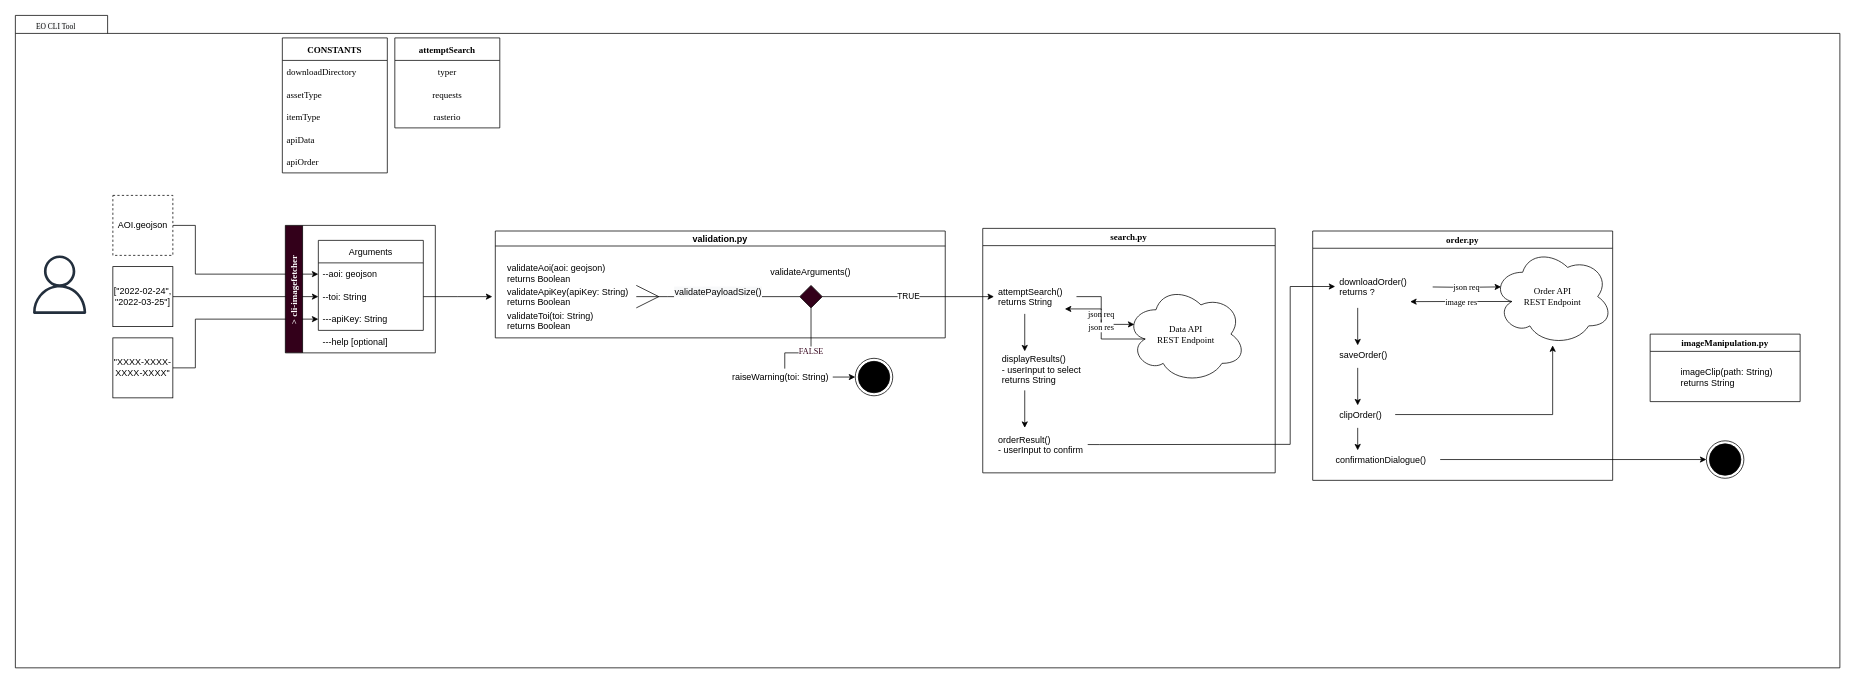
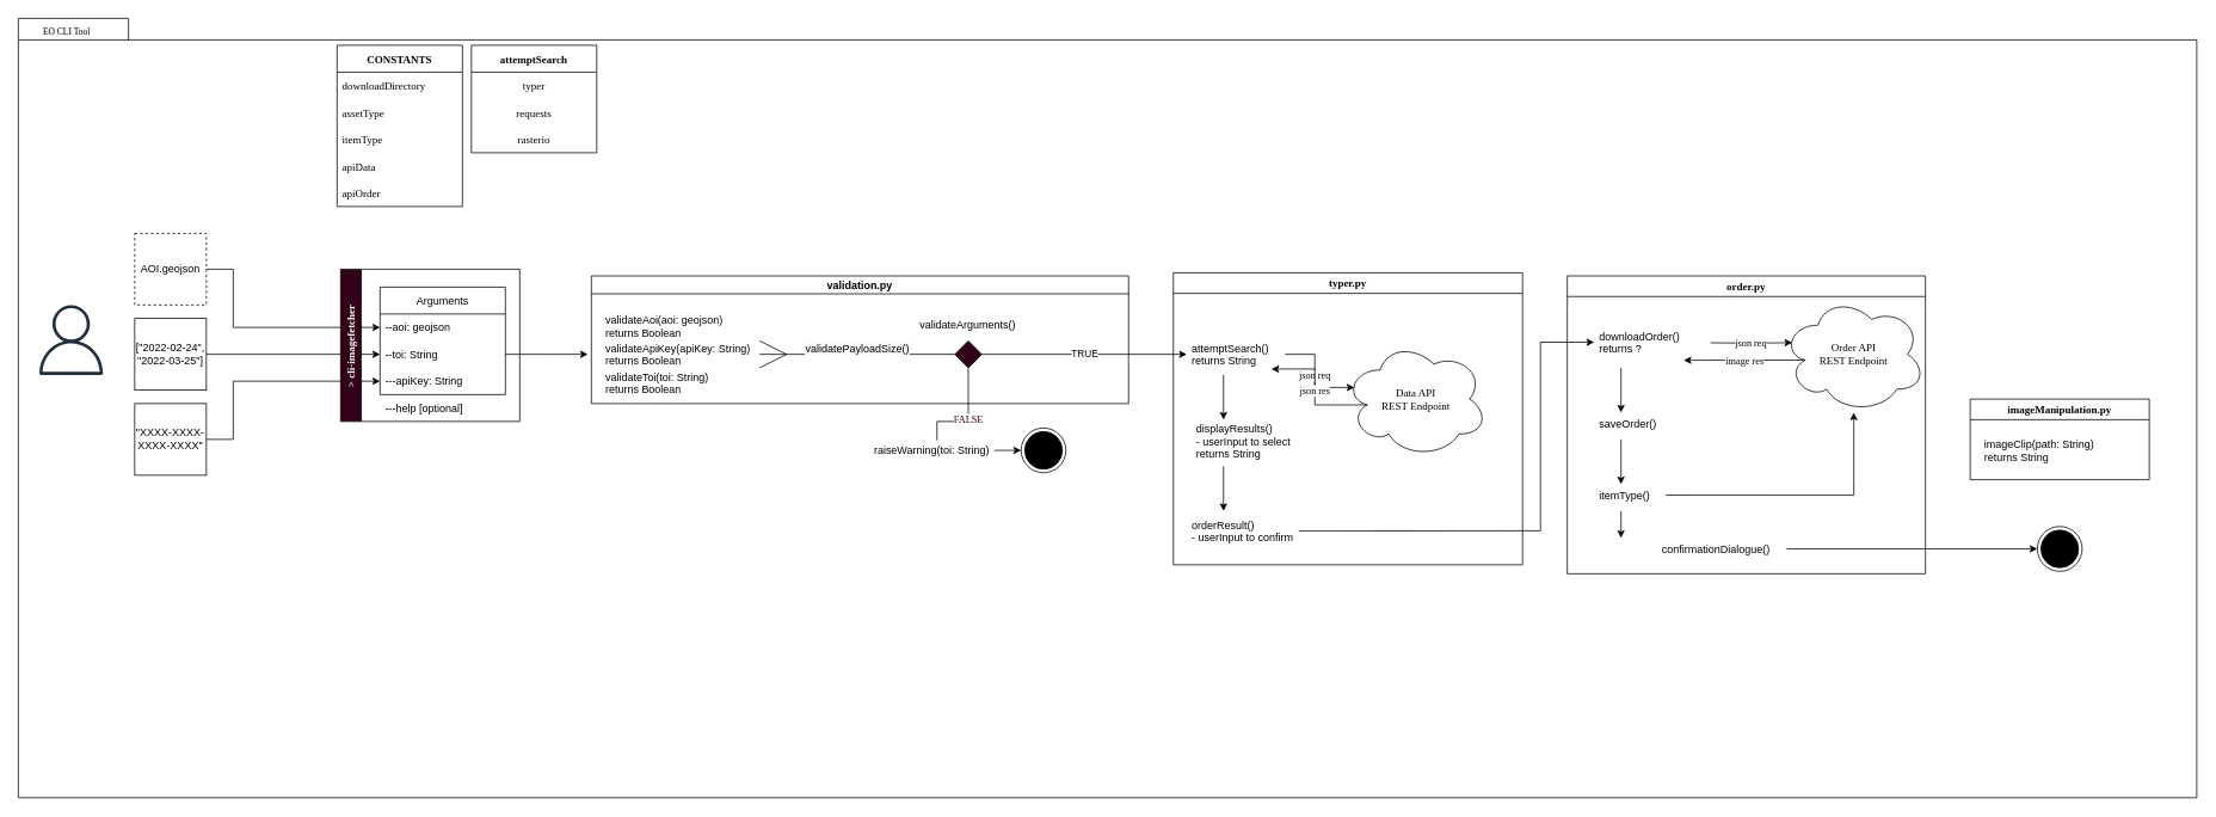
- <mxCell id="46" value="search.py" style="swimlane;labelBackgroundColor=none;fontFamily=Lucida Console;fontColor=default;strokeColor=default;fillColor=none;" parent="1" vertex="1"><mxGeometry x="1310" y="304" width="390" height="326" as="geometry" /></mxCell>
+ <mxCell id="46" value="typer.py" style="swimlane;labelBackgroundColor=none;fontFamily=Lucida Console;fontColor=default;strokeColor=default;fillColor=none;" parent="1" vertex="1"><mxGeometry x="1310" y="304" width="390" height="326" as="geometry" /></mxCell>
- <mxCell id="49" value="imageClip(path: String)&#10;returns String" style="text;strokeColor=none;fillColor=none;align=left;verticalAlign=middle;spacingLeft=4;spacingRight=4;overflow=hidden;points=[[0,0.5],[1,0.5]];portConstraint=eastwest;rotatable=0;" parent="48" vertex="1"><mxGeometry x="35" y="35.25" width="140" height="44.5" as="geometry" /></mxCell>
+ <mxCell id="49" value="imageClip(path: String)&#10;returns String" style="text;strokeColor=none;fillColor=none;align=left;verticalAlign=middle;spacingLeft=4;spacingRight=4;overflow=hidden;points=[[0,0.5],[1,0.5]];portConstraint=eastwest;rotatable=0;" parent="48" vertex="1"><mxGeometry x="10" y="35.25" width="140" height="44.5" as="geometry" /></mxCell>
- <mxCell id="58" value="clipOrder()" style="text;strokeColor=none;fillColor=none;align=left;verticalAlign=middle;spacingLeft=4;spacingRight=4;overflow=hidden;points=[[0,0.5],[1,0.5]];portConstraint=eastwest;rotatable=0;" parent="51" vertex="1"><mxGeometry x="30" y="222.5" width="80" height="44.5" as="geometry" /></mxCell>
+ <mxCell id="58" value="itemType()" style="text;strokeColor=none;fillColor=none;align=left;verticalAlign=middle;spacingLeft=4;spacingRight=4;overflow=hidden;points=[[0,0.5],[1,0.5]];portConstraint=eastwest;rotatable=0;" parent="51" vertex="1"><mxGeometry x="30" y="222.5" width="80" height="44.5" as="geometry" /></mxCell>
- <mxCell id="60" value="confirmationDialogue()" style="text;strokeColor=none;fillColor=none;align=left;verticalAlign=middle;spacingLeft=4;spacingRight=4;overflow=hidden;points=[[0,0.5],[1,0.5]];portConstraint=eastwest;rotatable=0;" parent="51" vertex="1"><mxGeometry x="25" y="282.5" width="145" height="44.5" as="geometry" /></mxCell>
+ <mxCell id="60" value="confirmationDialogue()" style="text;strokeColor=none;fillColor=none;align=left;verticalAlign=middle;spacingLeft=4;spacingRight=4;overflow=hidden;points=[[0,0.5],[1,0.5]];portConstraint=eastwest;rotatable=0;" parent="51" vertex="1"><mxGeometry x="100" y="282.5" width="145" height="44.5" as="geometry" /></mxCell>
